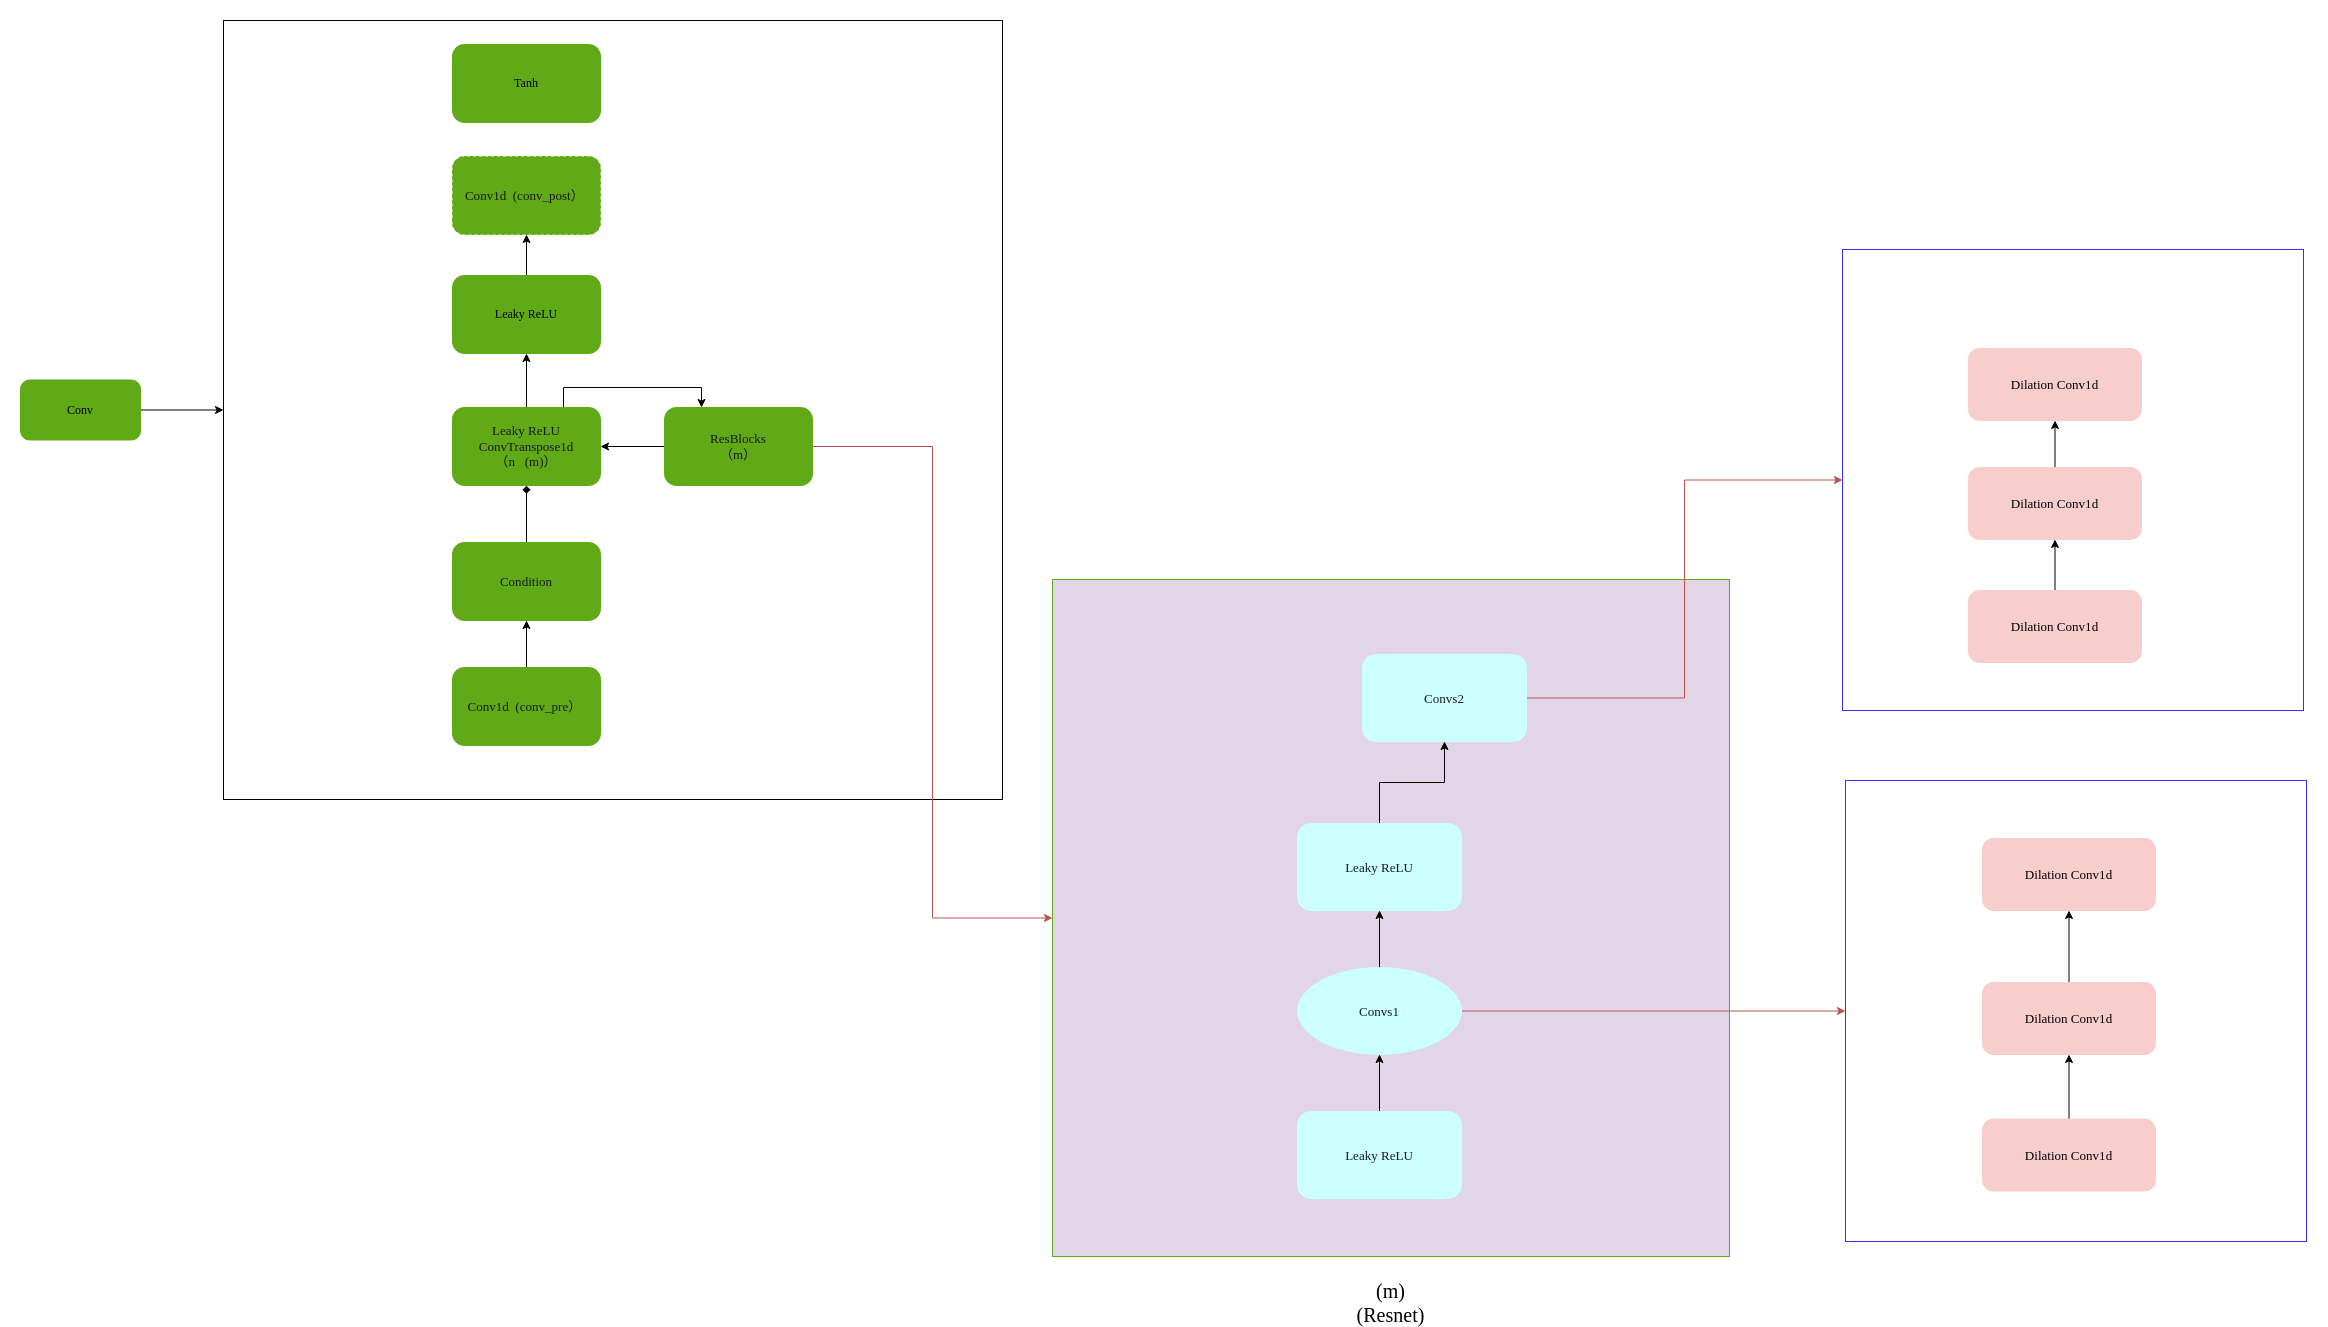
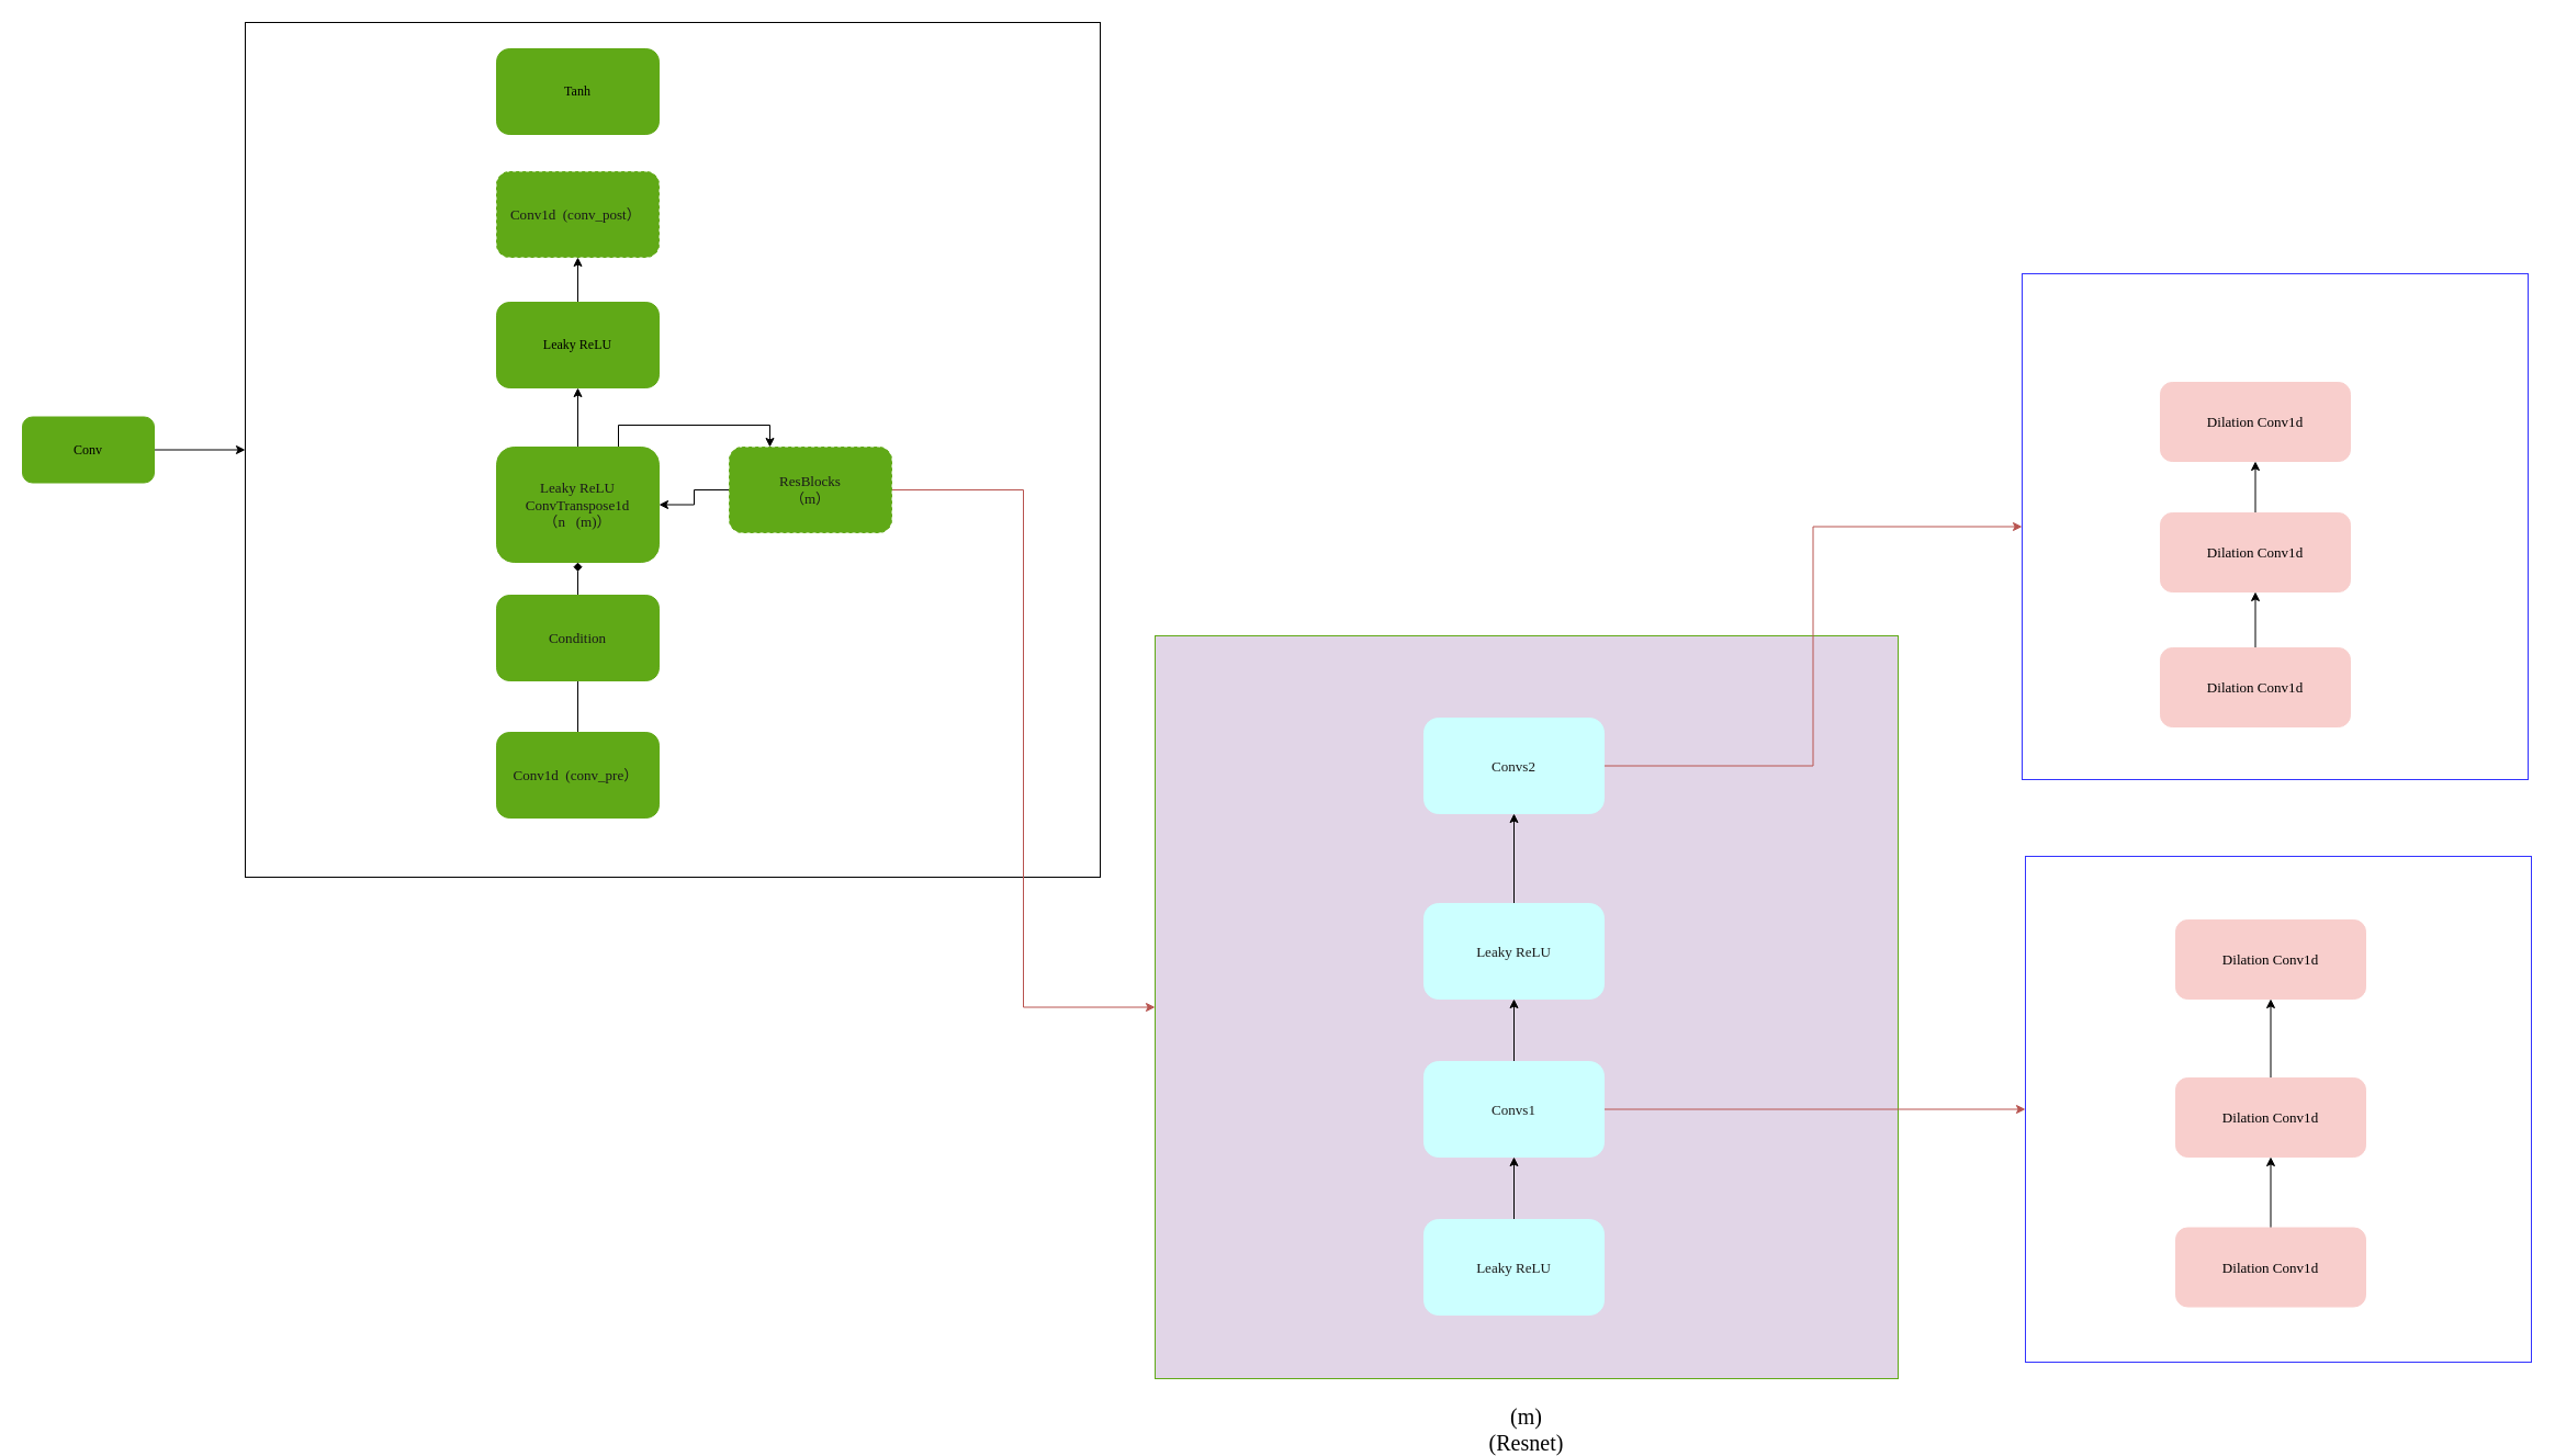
- <mxCell id="9" value="&lt;font face=&quot;Comic Sans MS&quot; color=&quot;#1a1a1a&quot;&gt;&lt;span style=&quot;font-size: 13.067px; background-color: rgb(96, 169, 23);&quot;&gt;Leaky ReLU&lt;br&gt;ConvTranspose1d&lt;br&gt;（n&amp;nbsp; &amp;nbsp;(m)）&lt;/span&gt;&lt;/font&gt;" style="rounded=1;whiteSpace=wrap;html=1;fontColor=default;fillColor=#60A917;strokeColor=#60A917;" vertex="1" parent="1"><mxGeometry x="452" y="407" width="148" height="78" as="geometry" /></mxCell>
+ <mxCell id="9" value="&lt;font face=&quot;Comic Sans MS&quot; color=&quot;#1a1a1a&quot;&gt;&lt;span style=&quot;font-size: 13.067px; background-color: rgb(96, 169, 23);&quot;&gt;Leaky ReLU&lt;br&gt;ConvTranspose1d&lt;br&gt;（n&amp;nbsp; &amp;nbsp;(m)）&lt;/span&gt;&lt;/font&gt;" style="rounded=1;whiteSpace=wrap;html=1;fontColor=default;fillColor=#60A917;strokeColor=#60A917;" vertex="1" parent="1"><mxGeometry x="452" y="407" width="148" height="105" as="geometry" /></mxCell>
- <mxCell id="14" value="&lt;font color=&quot;#1a1a1a&quot;&gt;&lt;span style=&quot;font-size: 13.067px; background-color: rgb(96, 169, 23);&quot;&gt;ResBlocks&lt;br&gt;（m）&lt;/span&gt;&lt;/font&gt;" style="rounded=1;whiteSpace=wrap;html=1;fontColor=default;fillColor=#60A917;strokeColor=#60A917;fontFamily=Comic Sans MS;" vertex="1" parent="1"><mxGeometry x="664" y="407" width="148" height="78" as="geometry" /></mxCell>
+ <mxCell id="14" value="&lt;font color=&quot;#1a1a1a&quot;&gt;&lt;span style=&quot;font-size: 13.067px; background-color: rgb(96, 169, 23);&quot;&gt;ResBlocks&lt;br&gt;（m）&lt;/span&gt;&lt;/font&gt;" style="rounded=1;whiteSpace=wrap;html=1;fontColor=default;fillColor=#60A917;strokeColor=#60A917;fontFamily=Comic Sans MS;dashed=1;" vertex="1" parent="1"><mxGeometry x="664" y="407" width="148" height="78" as="geometry" /></mxCell>
- <mxCell id="5" style="edgeStyle=orthogonalEdgeStyle;rounded=0;orthogonalLoop=1;jettySize=auto;html=1;" edge="1" parent="1" source="6" target="11"><mxGeometry relative="1" as="geometry" /></mxCell>
+ <mxCell id="5" style="edgeStyle=orthogonalEdgeStyle;rounded=0;orthogonalLoop=1;jettySize=auto;html=1;endArrow=none;" edge="1" parent="1" source="6" target="11"><mxGeometry relative="1" as="geometry" /></mxCell>
- <mxCell id="28" value="&lt;div style=&quot;&quot;&gt;&lt;div style=&quot;font-size: 9.8pt;&quot;&gt;Convs2&lt;/div&gt;&lt;/div&gt;" style="rounded=1;whiteSpace=wrap;html=1;fontColor=#1A1A1A;labelBackgroundColor=#CCFFFF;strokeColor=#CCFFFF;fillColor=#CCFFFF;fontFamily=Comic Sans MS;" vertex="1" parent="1"><mxGeometry x="1362" y="654" width="164" height="87" as="geometry" /></mxCell>
+ <mxCell id="28" value="&lt;div style=&quot;&quot;&gt;&lt;div style=&quot;font-size: 9.8pt;&quot;&gt;Convs2&lt;/div&gt;&lt;/div&gt;" style="rounded=1;whiteSpace=wrap;html=1;fontColor=#1A1A1A;labelBackgroundColor=#CCFFFF;strokeColor=#CCFFFF;fillColor=#CCFFFF;fontFamily=Comic Sans MS;" vertex="1" parent="1"><mxGeometry x="1297" y="654" width="164" height="87" as="geometry" /></mxCell>
- <mxCell id="24" value="&lt;div style=&quot;&quot;&gt;&lt;div style=&quot;font-size: 9.8pt;&quot;&gt;Convs1&lt;/div&gt;&lt;/div&gt;" style="ellipse;whiteSpace=wrap;html=1;fontColor=#1A1A1A;labelBackgroundColor=#CCFFFF;strokeColor=#CCFFFF;fillColor=#CCFFFF;fontFamily=Comic Sans MS;" vertex="1" parent="1"><mxGeometry x="1297" y="967" width="164" height="87" as="geometry" /></mxCell>
+ <mxCell id="24" value="&lt;div style=&quot;&quot;&gt;&lt;div style=&quot;font-size: 9.8pt;&quot;&gt;Convs1&lt;/div&gt;&lt;/div&gt;" style="rounded=1;whiteSpace=wrap;html=1;fontColor=#1A1A1A;labelBackgroundColor=#CCFFFF;strokeColor=#CCFFFF;fillColor=#CCFFFF;fontFamily=Comic Sans MS;" vertex="1" parent="1"><mxGeometry x="1297" y="967" width="164" height="87" as="geometry" /></mxCell>
